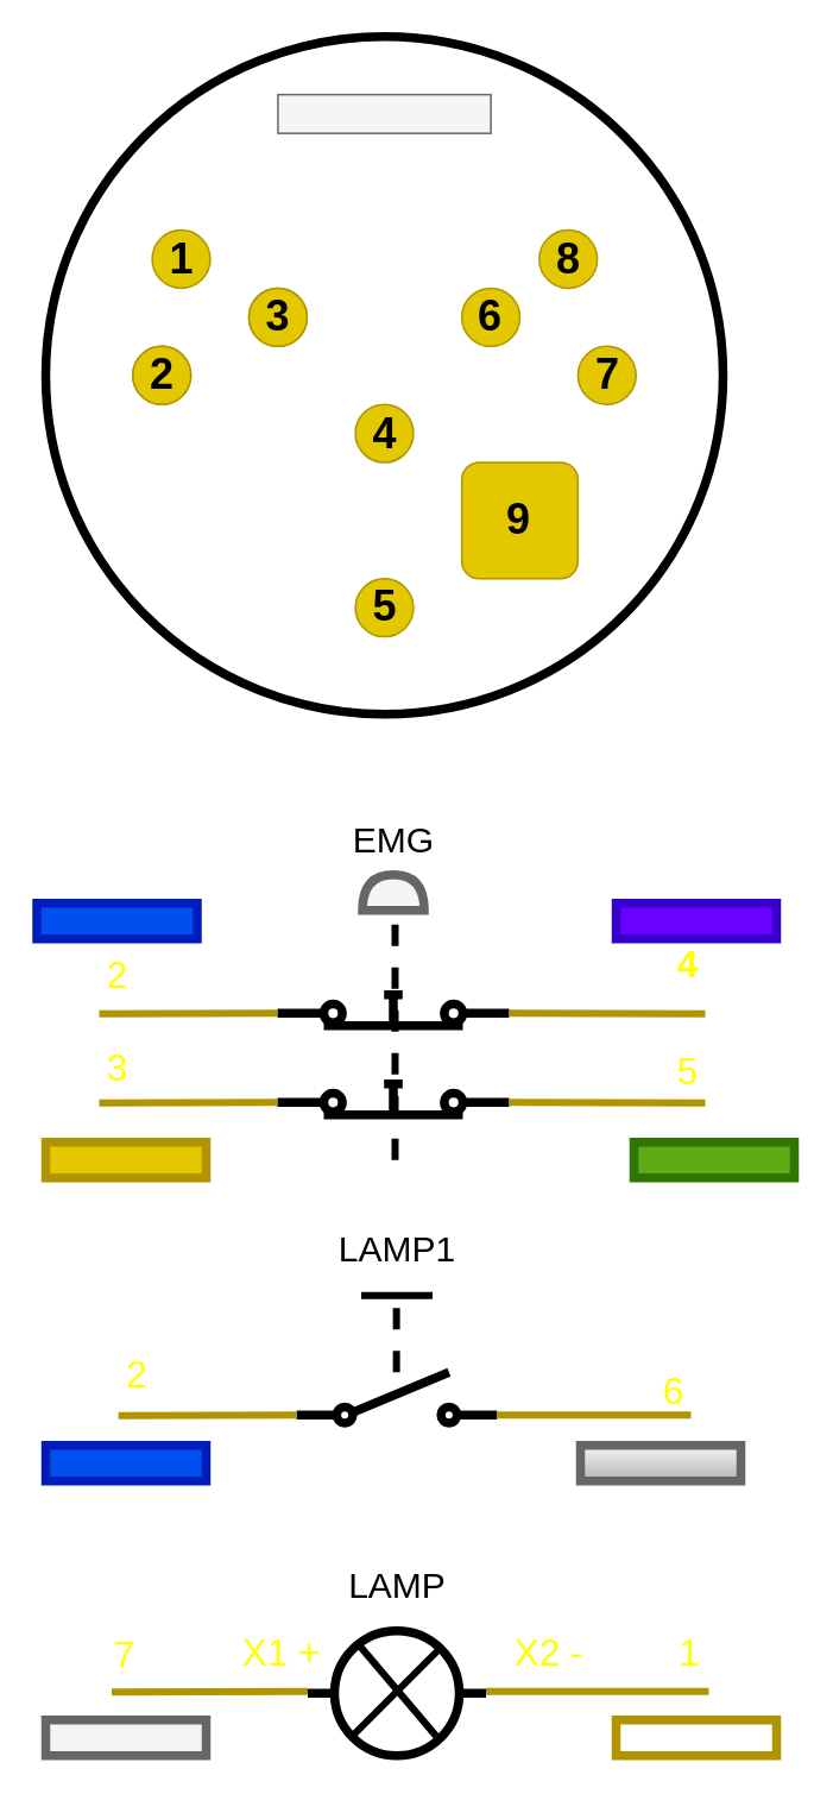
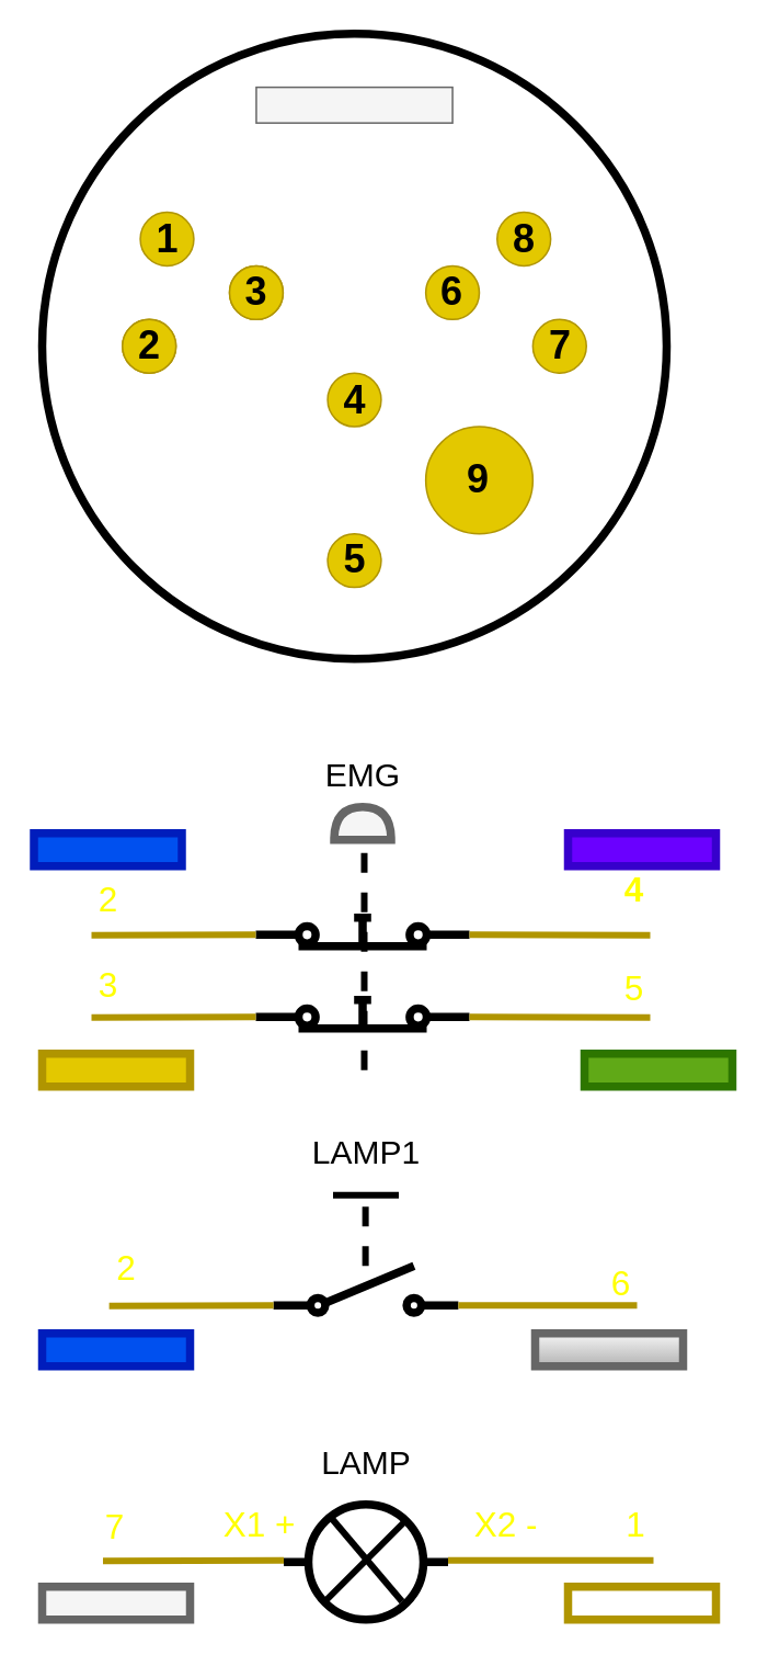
- <mxCell id="12" value="&lt;b&gt;&lt;font style=&quot;font-size: 24px;&quot;&gt;9&lt;/font&gt;&lt;/b&gt;" style="whiteSpace=wrap;html=1;aspect=fixed;fillColor=#e3c800;fontColor=#000000;strokeColor=#B09500;rounded=1;" vertex="1" parent="2"><mxGeometry x="233.429" y="238.857" width="65.143" height="65.143" as="geometry" /></mxCell>
+ <mxCell id="12" value="&lt;b&gt;&lt;font style=&quot;font-size: 24px;&quot;&gt;9&lt;/font&gt;&lt;/b&gt;" style="ellipse;whiteSpace=wrap;html=1;aspect=fixed;fillColor=#e3c800;fontColor=#000000;strokeColor=#B09500;" vertex="1" parent="2"><mxGeometry x="233.429" y="238.857" width="65.143" height="65.143" as="geometry" /></mxCell>
